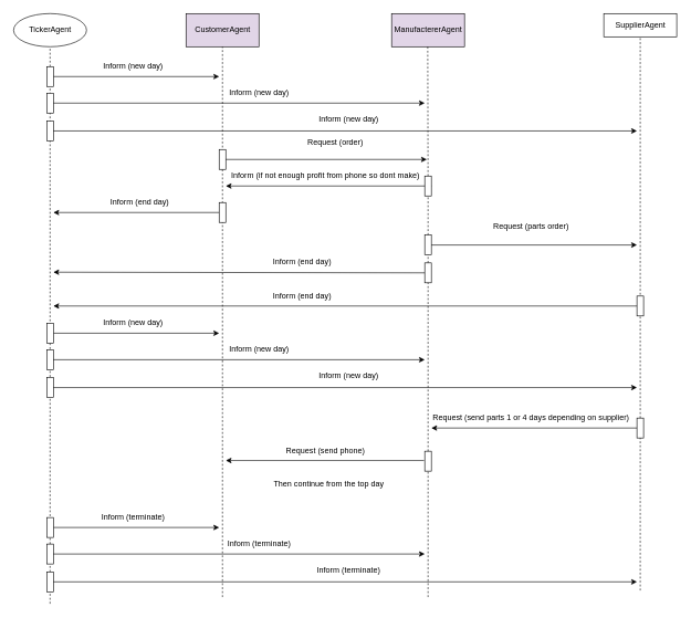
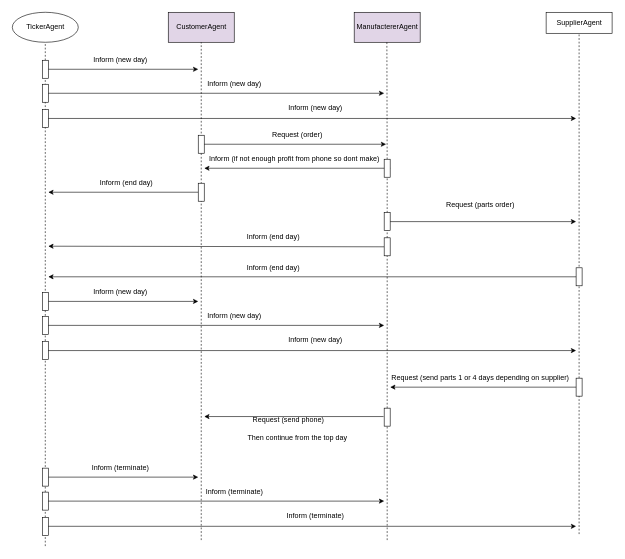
- <mxCell id="22" value="Request (order)" style="text;html=1;align=center;verticalAlign=middle;resizable=0;points=[];;autosize=1;" vertex="1" parent="1"><mxGeometry x="455" y="205" width="100" height="20" as="geometry" /></mxCell>
+ <mxCell id="22" value="Request (order)" style="text;html=1;align=center;verticalAlign=middle;resizable=0;points=[];;autosize=1;" vertex="1" parent="1"><mxGeometry x="445" y="215" width="100" height="20" as="geometry" /></mxCell>
- <mxCell id="37" value="Request (send phone)" style="text;html=1;align=center;verticalAlign=middle;resizable=0;points=[];;autosize=1;" vertex="1" parent="1"><mxGeometry x="425" y="670" width="130" height="20" as="geometry" /></mxCell>
+ <mxCell id="37" value="Request (send phone)" style="text;html=1;align=center;verticalAlign=middle;resizable=0;points=[];;autosize=1;" vertex="1" parent="1"><mxGeometry x="415" y="690" width="130" height="20" as="geometry" /></mxCell>
